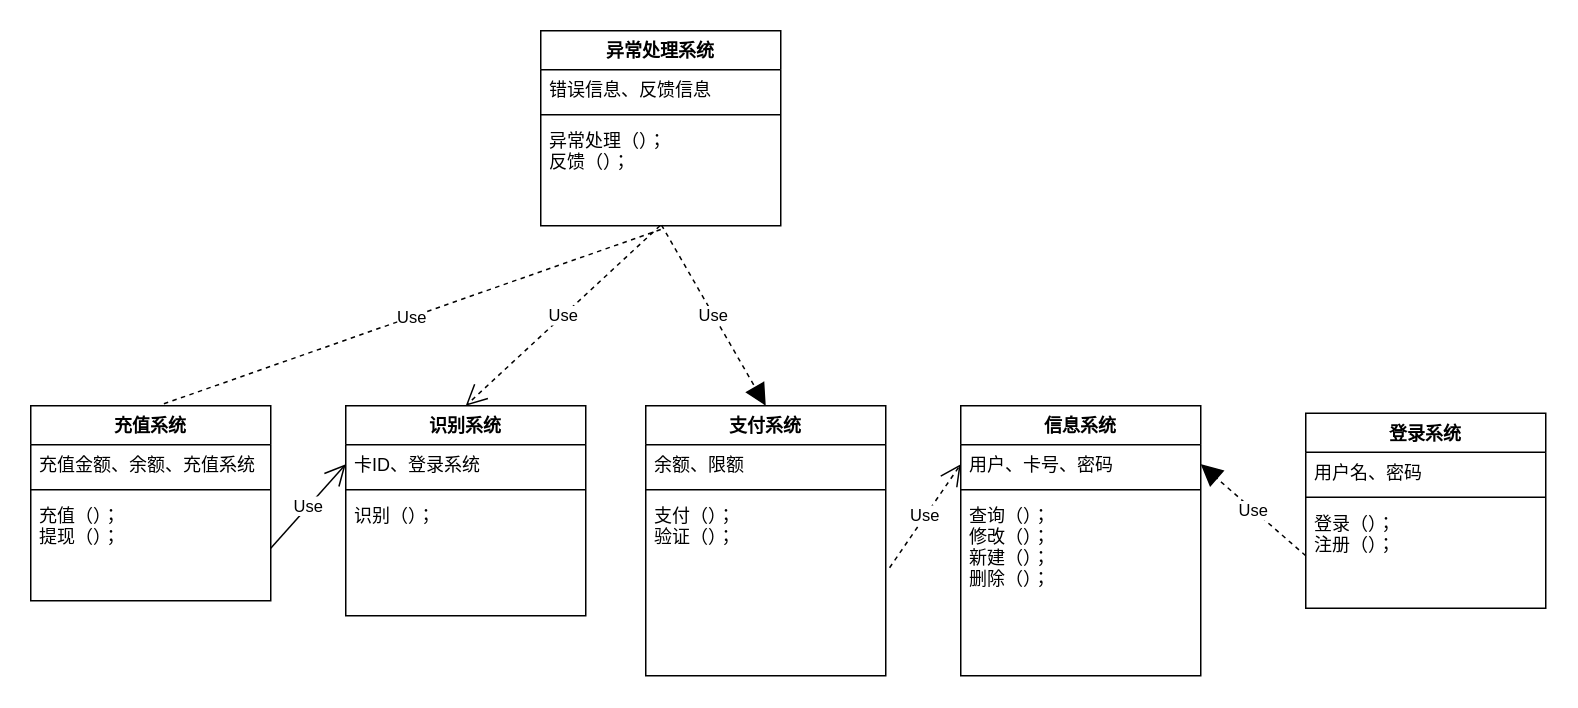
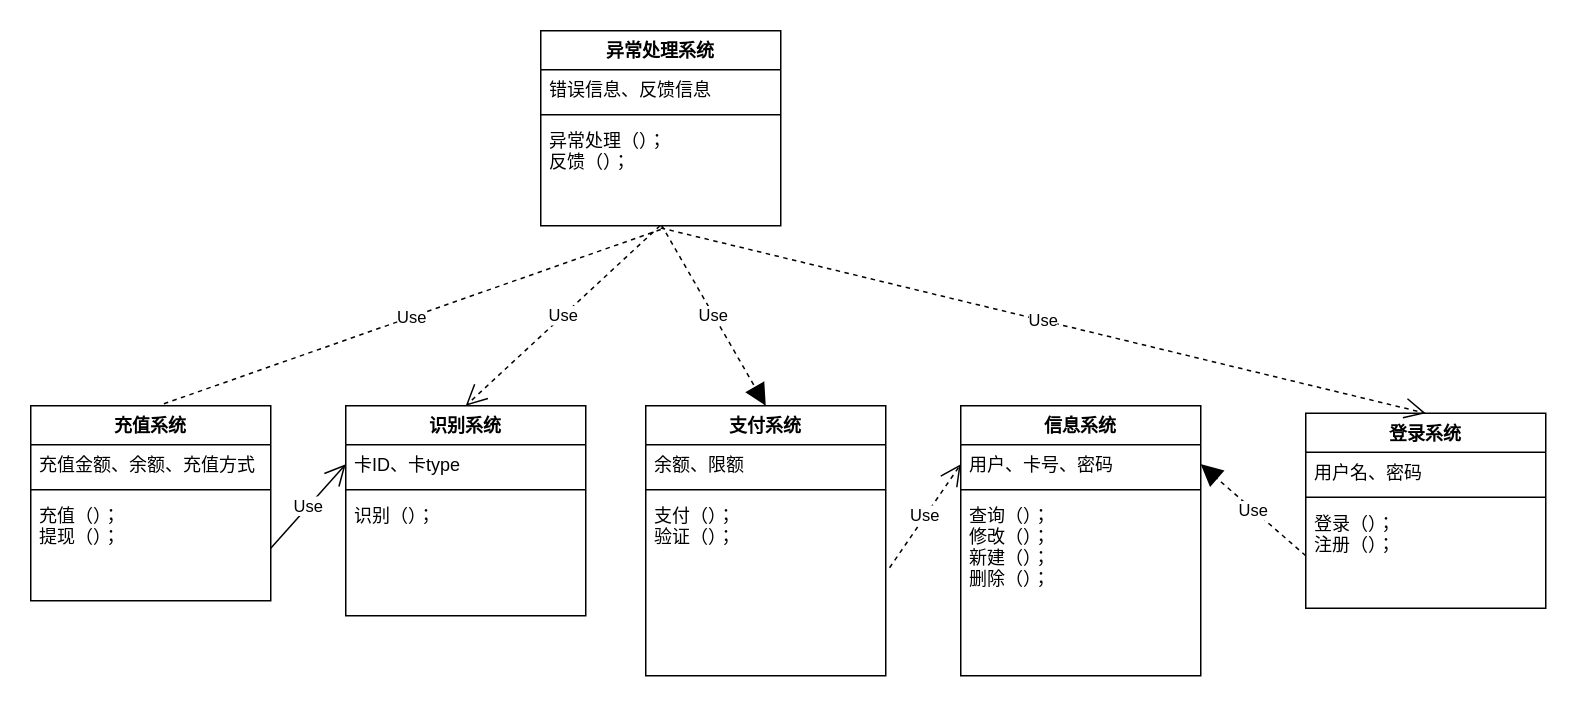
+ <mxCell id="28" value="Use" style="endArrow=open;endSize=12;dashed=1;html=1;rounded=0;exitX=0.5;exitY=1.021;exitDx=0;exitDy=0;entryX=0.5;entryY=0;entryDx=0;entryDy=0;exitPerimeter=0;" parent="1" source="25" target="10" edge="1"><mxGeometry width="160" relative="1" as="geometry"><mxPoint x="620" y="290" as="sourcePoint" /><mxPoint x="780" y="290" as="targetPoint" /></mxGeometry></mxCell>
- <mxCell id="3" value="充值金额、余额、充值系统" style="text;strokeColor=none;fillColor=none;align=left;verticalAlign=top;spacingLeft=4;spacingRight=4;overflow=hidden;rotatable=0;points=[[0,0.5],[1,0.5]];portConstraint=eastwest;" parent="2" vertex="1"><mxGeometry y="26" width="160" height="26" as="geometry" /></mxCell>
+ <mxCell id="3" value="充值金额、余额、充值方式" style="text;strokeColor=none;fillColor=none;align=left;verticalAlign=top;spacingLeft=4;spacingRight=4;overflow=hidden;rotatable=0;points=[[0,0.5],[1,0.5]];portConstraint=eastwest;" parent="2" vertex="1"><mxGeometry y="26" width="160" height="26" as="geometry" /></mxCell>
- <mxCell id="15" value="卡ID、登录系统" style="text;strokeColor=none;fillColor=none;align=left;verticalAlign=top;spacingLeft=4;spacingRight=4;overflow=hidden;rotatable=0;points=[[0,0.5],[1,0.5]];portConstraint=eastwest;" parent="14" vertex="1"><mxGeometry y="26" width="160" height="26" as="geometry" /></mxCell>
+ <mxCell id="15" value="卡ID、卡type" style="text;strokeColor=none;fillColor=none;align=left;verticalAlign=top;spacingLeft=4;spacingRight=4;overflow=hidden;rotatable=0;points=[[0,0.5],[1,0.5]];portConstraint=eastwest;" parent="14" vertex="1"><mxGeometry y="26" width="160" height="26" as="geometry" /></mxCell>
